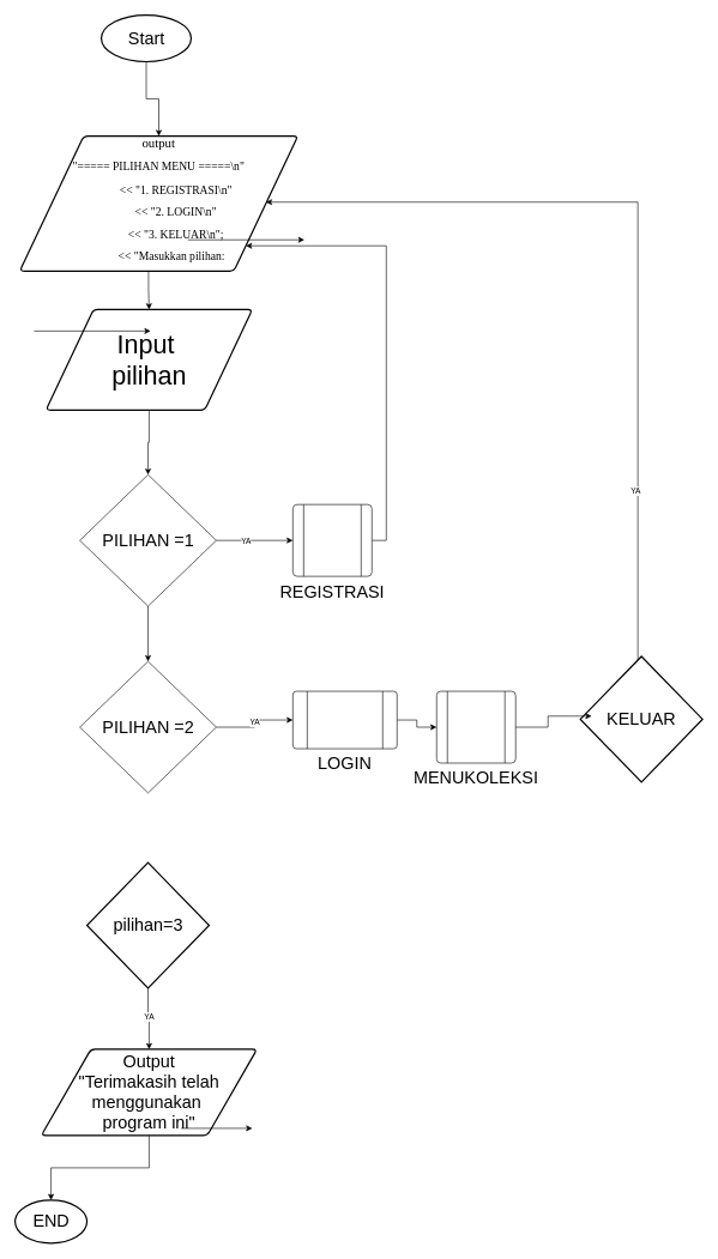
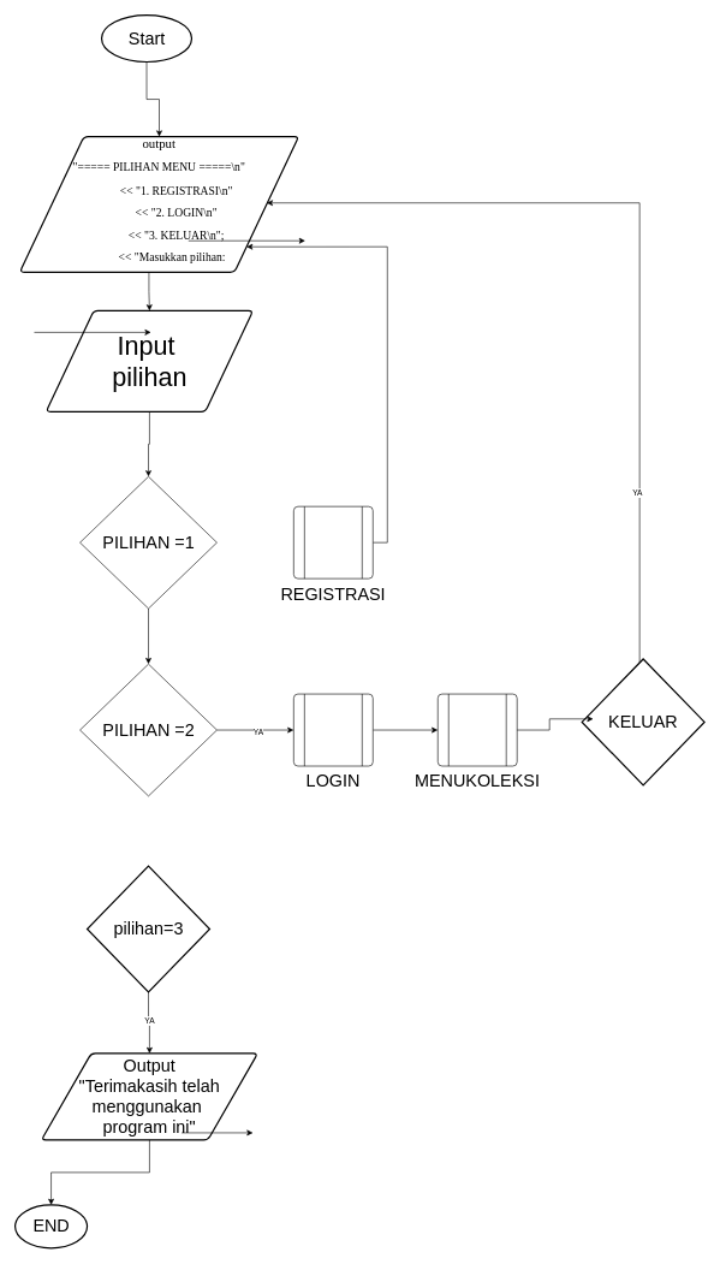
- <mxCell id="11" style="edgeStyle=orthogonalEdgeStyle;rounded=0;orthogonalLoop=1;jettySize=auto;html=1;exitX=1;exitY=0.5;exitDx=0;exitDy=0;entryX=0;entryY=0.5;entryDx=0;entryDy=0;" parent="1" source="13" target="15" edge="1"><mxGeometry relative="1" as="geometry" /></mxCell>
- <mxCell id="12" value="YA" style="edgeLabel;html=1;align=center;verticalAlign=middle;resizable=0;points=[];" parent="11" vertex="1" connectable="0"><mxGeometry x="-0.247" y="-1" relative="1" as="geometry"><mxPoint x="1" as="offset" /></mxGeometry></mxCell>
- <mxCell id="20" value="&lt;font style=&quot;font-size: 24px;&quot;&gt;LOGIN&lt;/font&gt;" style="verticalLabelPosition=bottom;verticalAlign=top;html=1;shape=process;whiteSpace=wrap;rounded=1;size=0.14;arcSize=6;" parent="1" vertex="1"><mxGeometry x="407" y="961.5" width="145" height="80" as="geometry" /></mxCell>
+ <mxCell id="20" value="&lt;font style=&quot;font-size: 24px;&quot;&gt;LOGIN&lt;/font&gt;" style="verticalLabelPosition=bottom;verticalAlign=top;html=1;shape=process;whiteSpace=wrap;rounded=1;size=0.14;arcSize=6;" parent="1" vertex="1"><mxGeometry x="407" y="961.5" width="110" height="100" as="geometry" /></mxCell>
